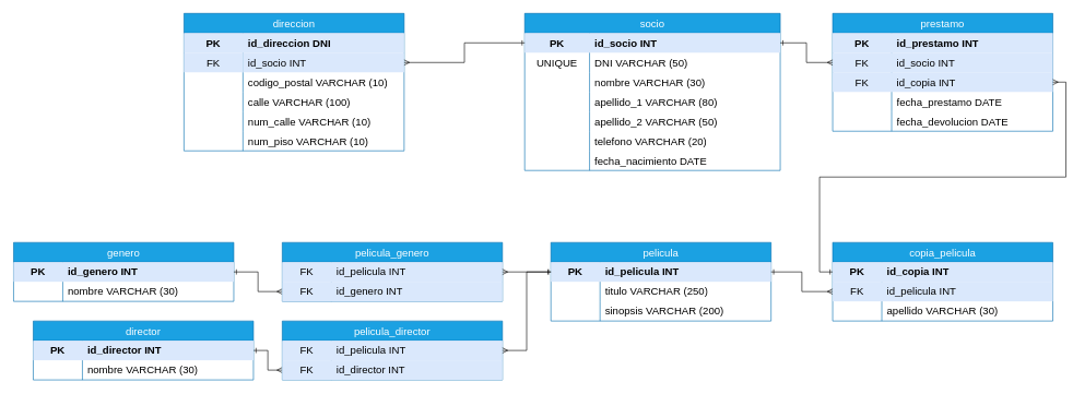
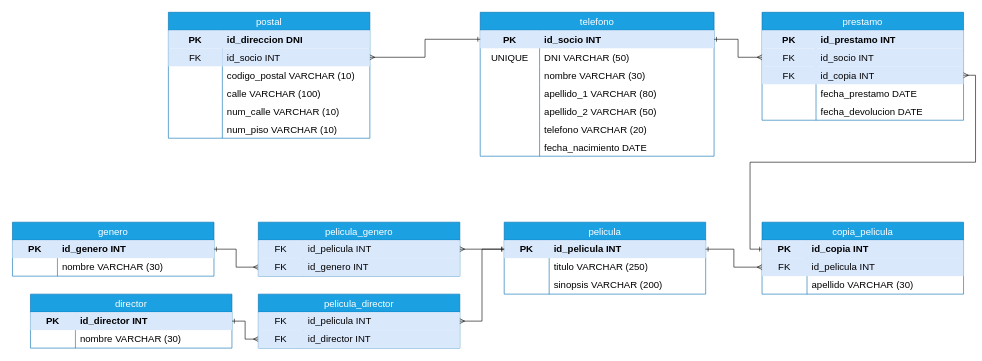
- <mxCell id="24" value="direccion" style="shape=table;startSize=30;container=1;collapsible=0;childLayout=tableLayout;fixedRows=1;rowLines=0;fontStyle=0;strokeColor=#006EAF;fontSize=16;fillColor=#1ba1e2;fontColor=#ffffff;" parent="1" vertex="1"><mxGeometry x="280" y="20" width="336" height="210" as="geometry" /></mxCell>
+ <mxCell id="24" value="postal" style="shape=table;startSize=30;container=1;collapsible=0;childLayout=tableLayout;fixedRows=1;rowLines=0;fontStyle=0;strokeColor=#006EAF;fontSize=16;fillColor=#1ba1e2;fontColor=#ffffff;" parent="1" vertex="1"><mxGeometry x="280" y="20" width="336" height="210" as="geometry" /></mxCell>
- <mxCell id="2" value="socio" style="shape=table;startSize=30;container=1;collapsible=0;childLayout=tableLayout;fixedRows=1;rowLines=0;fontStyle=0;strokeColor=#006EAF;fontSize=16;fillColor=#1ba1e2;fontColor=#ffffff;" parent="1" vertex="1"><mxGeometry x="800" y="20" width="390" height="240" as="geometry" /></mxCell>
+ <mxCell id="2" value="telefono" style="shape=table;startSize=30;container=1;collapsible=0;childLayout=tableLayout;fixedRows=1;rowLines=0;fontStyle=0;strokeColor=#006EAF;fontSize=16;fillColor=#1ba1e2;fontColor=#ffffff;" parent="1" vertex="1"><mxGeometry x="800" y="20" width="390" height="240" as="geometry" /></mxCell>
